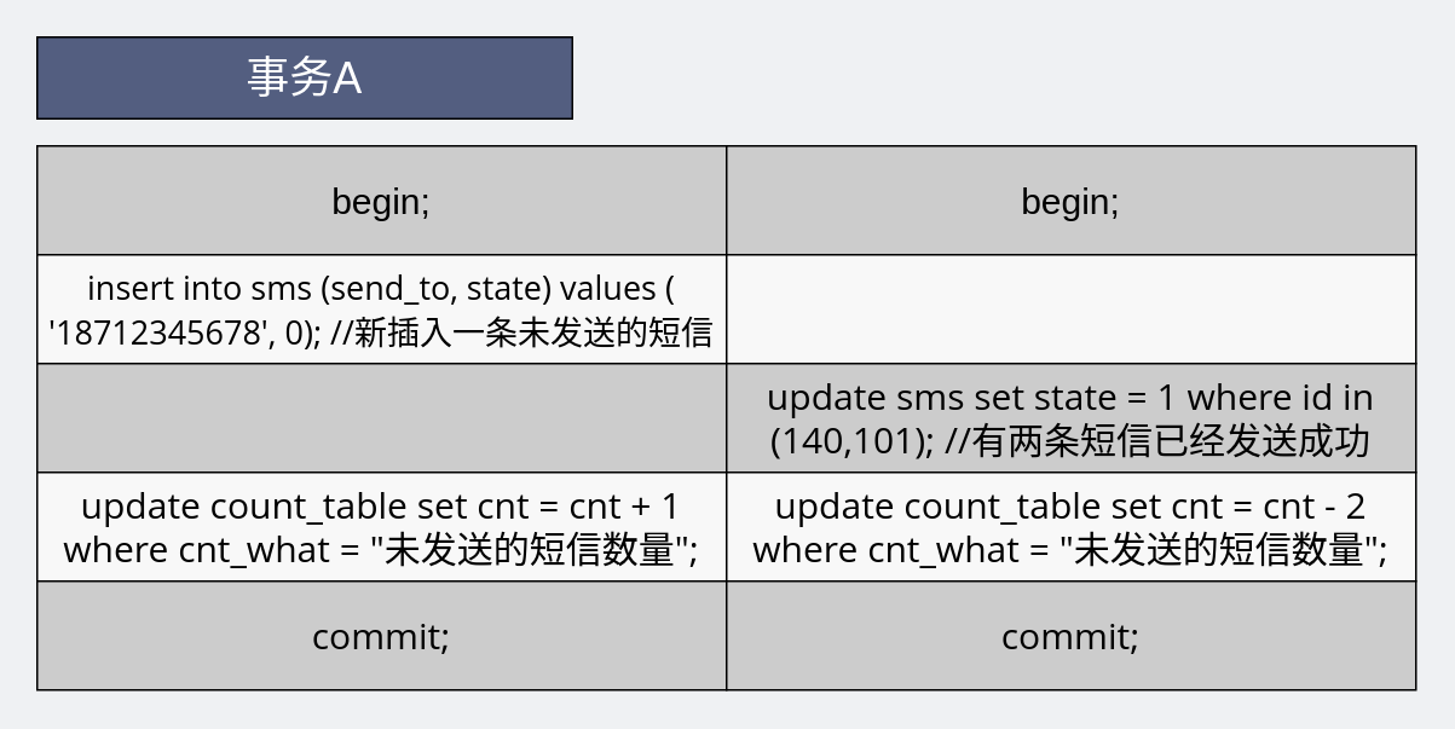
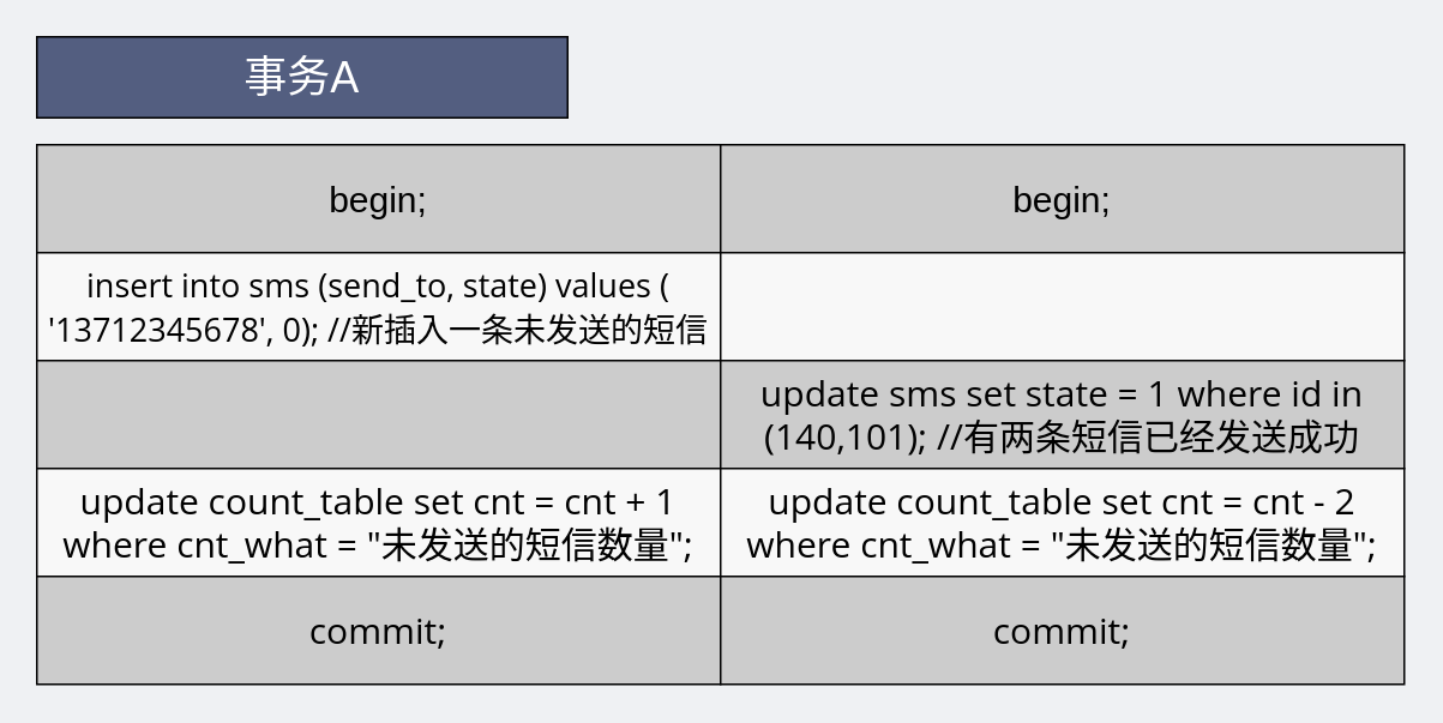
- <mxCell id="5" value="&lt;font style=&quot;font-size: 18px;&quot;&gt;&lt;span style=&quot;box-sizing: border-box; caret-color: rgb(51, 51, 51); font-family: &amp;quot;Open Sans&amp;quot;, &amp;quot;Clear Sans&amp;quot;, &amp;quot;Helvetica Neue&amp;quot;, Helvetica, Arial, &amp;quot;Segoe UI Emoji&amp;quot;, sans-serif; text-align: left; text-size-adjust: auto;&quot; class=&quot;md-plain&quot;&gt;insert into sms&lt;/span&gt;&lt;span style=&quot;box-sizing: border-box; caret-color: rgb(51, 51, 51); font-family: &amp;quot;Open Sans&amp;quot;, &amp;quot;Clear Sans&amp;quot;, &amp;quot;Helvetica Neue&amp;quot;, Helvetica, Arial, &amp;quot;Segoe UI Emoji&amp;quot;, sans-serif; text-align: left; text-size-adjust: auto;&quot; class=&quot;md-plain&quot;&gt;&amp;nbsp;(send_to&lt;/span&gt;&lt;span style=&quot;box-sizing: border-box; caret-color: rgb(51, 51, 51); font-family: &amp;quot;Open Sans&amp;quot;, &amp;quot;Clear Sans&amp;quot;, &amp;quot;Helvetica Neue&amp;quot;, Helvetica, Arial, &amp;quot;Segoe UI Emoji&amp;quot;, sans-serif; text-align: left; text-size-adjust: auto;&quot; class=&quot;md-plain&quot;&gt;,&amp;nbsp;state&lt;/span&gt;&lt;span style=&quot;box-sizing: border-box; caret-color: rgb(51, 51, 51); font-family: &amp;quot;Open Sans&amp;quot;, &amp;quot;Clear Sans&amp;quot;, &amp;quot;Helvetica Neue&amp;quot;, Helvetica, Arial, &amp;quot;Segoe UI Emoji&amp;quot;, sans-serif; text-align: left; text-size-adjust: auto;&quot; class=&quot;md-plain md-expand&quot;&gt;) values ( '18712345678', 0); //新插入一条未发送的短信&lt;/span&gt;&lt;/font&gt;" style="rounded=0;whiteSpace=wrap;html=1;fillColor=#F8F8F8;gradientColor=none;fontSize=20;labelBackgroundColor=none;fontColor=default;" parent="1" vertex="1"><mxGeometry x="20" y="140" width="380" height="60" as="geometry" /></mxCell>
+ <mxCell id="5" value="&lt;font style=&quot;font-size: 18px;&quot;&gt;&lt;span style=&quot;box-sizing: border-box; caret-color: rgb(51, 51, 51); font-family: &amp;quot;Open Sans&amp;quot;, &amp;quot;Clear Sans&amp;quot;, &amp;quot;Helvetica Neue&amp;quot;, Helvetica, Arial, &amp;quot;Segoe UI Emoji&amp;quot;, sans-serif; text-align: left; text-size-adjust: auto;&quot; class=&quot;md-plain&quot;&gt;insert into sms&lt;/span&gt;&lt;span style=&quot;box-sizing: border-box; caret-color: rgb(51, 51, 51); font-family: &amp;quot;Open Sans&amp;quot;, &amp;quot;Clear Sans&amp;quot;, &amp;quot;Helvetica Neue&amp;quot;, Helvetica, Arial, &amp;quot;Segoe UI Emoji&amp;quot;, sans-serif; text-align: left; text-size-adjust: auto;&quot; class=&quot;md-plain&quot;&gt;&amp;nbsp;(send_to&lt;/span&gt;&lt;span style=&quot;box-sizing: border-box; caret-color: rgb(51, 51, 51); font-family: &amp;quot;Open Sans&amp;quot;, &amp;quot;Clear Sans&amp;quot;, &amp;quot;Helvetica Neue&amp;quot;, Helvetica, Arial, &amp;quot;Segoe UI Emoji&amp;quot;, sans-serif; text-align: left; text-size-adjust: auto;&quot; class=&quot;md-plain&quot;&gt;,&amp;nbsp;state&lt;/span&gt;&lt;span style=&quot;box-sizing: border-box; caret-color: rgb(51, 51, 51); font-family: &amp;quot;Open Sans&amp;quot;, &amp;quot;Clear Sans&amp;quot;, &amp;quot;Helvetica Neue&amp;quot;, Helvetica, Arial, &amp;quot;Segoe UI Emoji&amp;quot;, sans-serif; text-align: left; text-size-adjust: auto;&quot; class=&quot;md-plain md-expand&quot;&gt;) values ( '13712345678', 0); //新插入一条未发送的短信&lt;/span&gt;&lt;/font&gt;" style="rounded=0;whiteSpace=wrap;html=1;fillColor=#F8F8F8;gradientColor=none;fontSize=20;labelBackgroundColor=none;fontColor=default;" parent="1" vertex="1"><mxGeometry x="20" y="140" width="380" height="60" as="geometry" /></mxCell>
